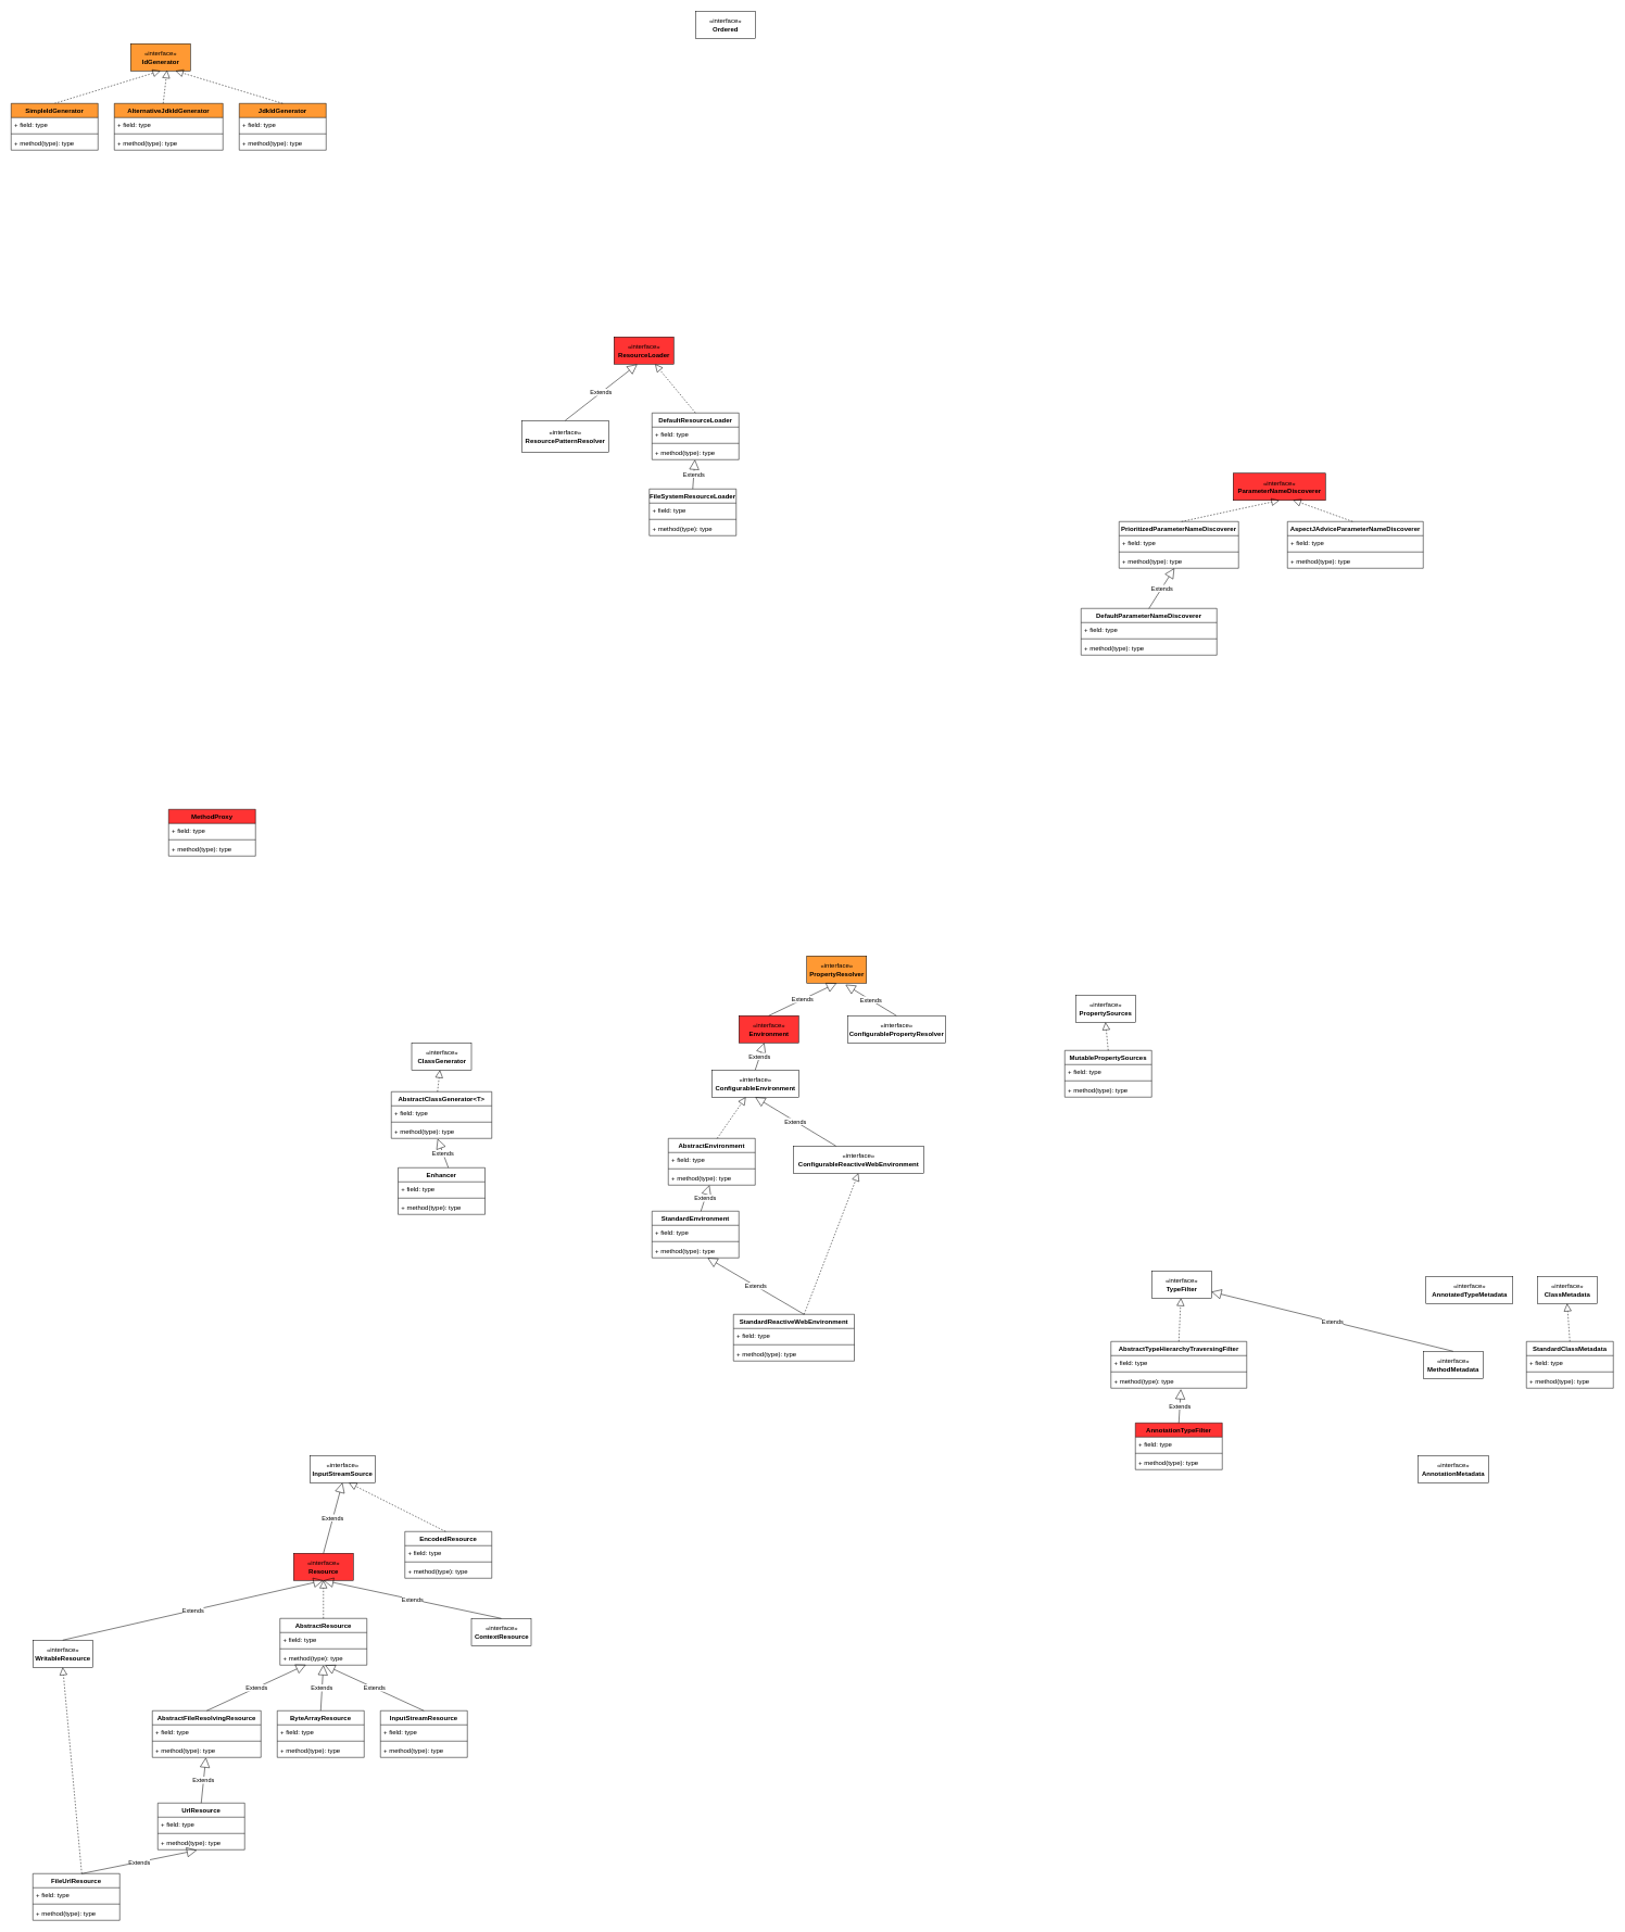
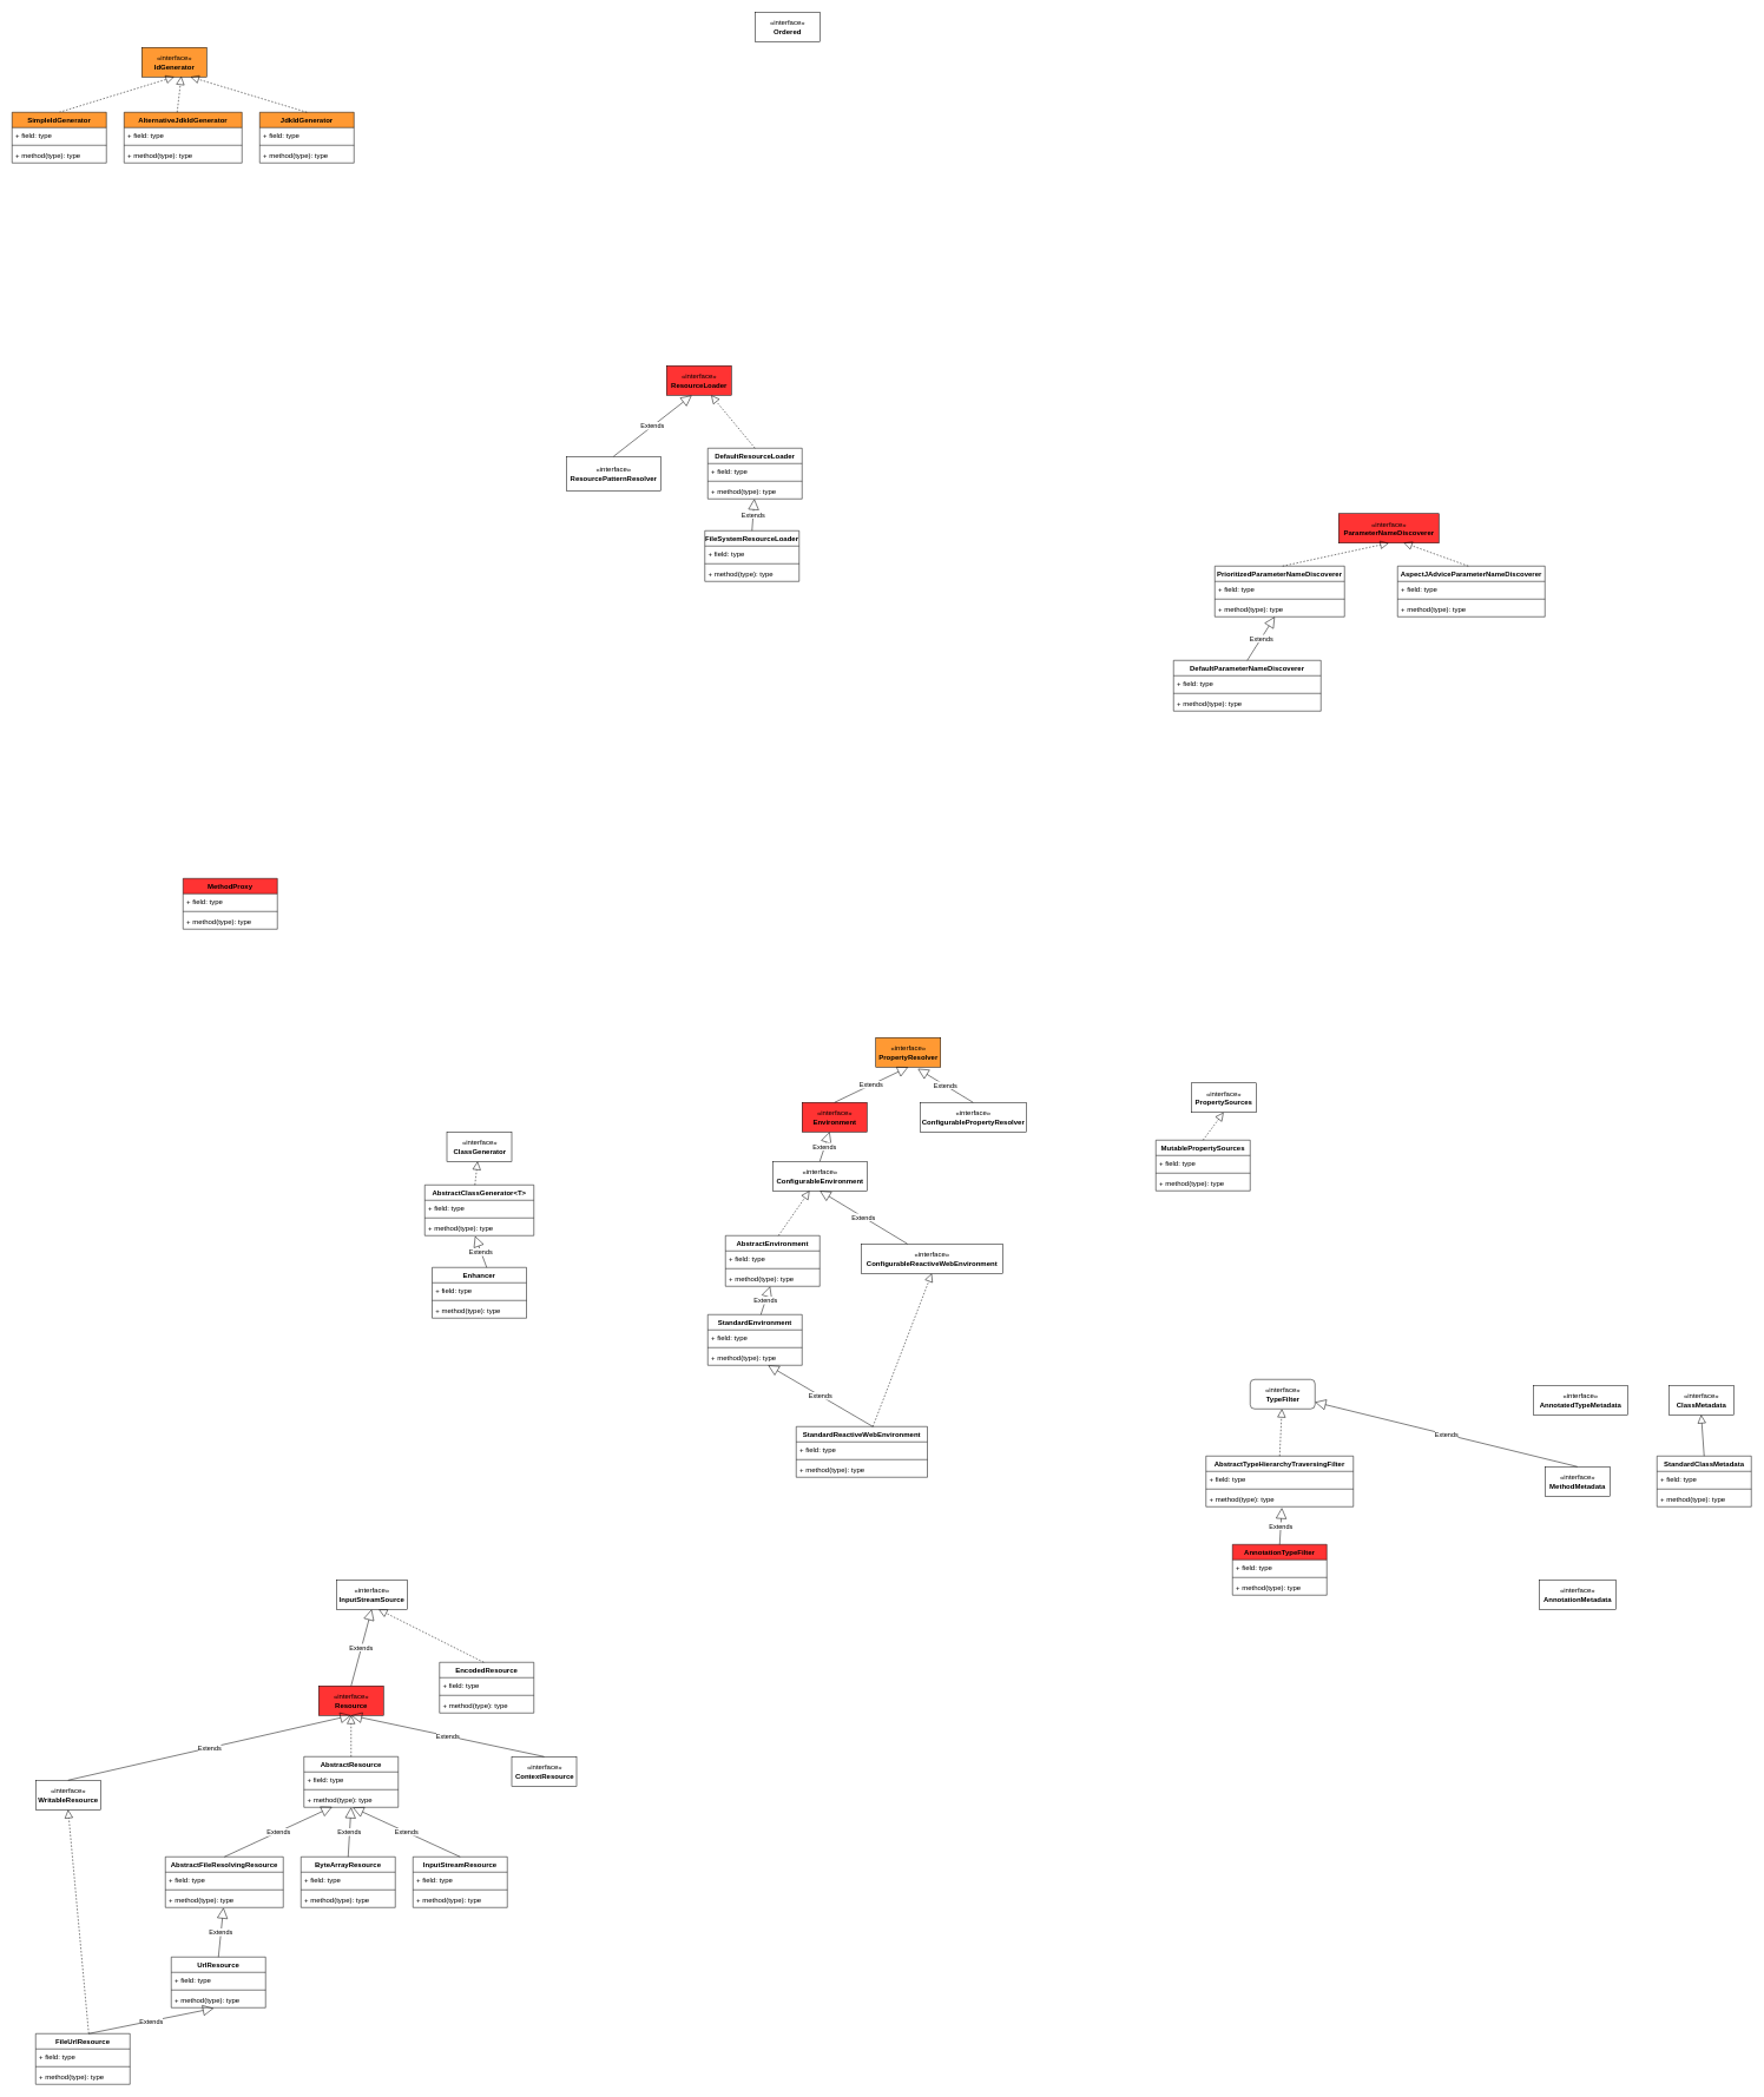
- <mxCell id="70" value="«interface»&lt;br&gt;&lt;b&gt;PropertySources&lt;/b&gt;" style="html=1;fillColor=#FFFFFF;" parent="1" vertex="1"><mxGeometry x="1980" y="1832" width="110" height="50" as="geometry" /></mxCell>
+ <mxCell id="70" value="«interface»&lt;br&gt;&lt;b&gt;PropertySources&lt;/b&gt;" style="html=1;fillColor=#FFFFFF;" parent="1" vertex="1"><mxGeometry x="2020" y="1837" width="110" height="50" as="geometry" /></mxCell>
- <mxCell id="104" value="«interface»&lt;br&gt;&lt;b&gt;TypeFilter&lt;/b&gt;" style="html=1;fillColor=#FFFFFF;" parent="1" vertex="1"><mxGeometry x="2120" y="2340" width="110" height="50" as="geometry" /></mxCell>
+ <mxCell id="104" value="«interface»&lt;br&gt;&lt;b&gt;TypeFilter&lt;/b&gt;" style="html=1;fillColor=#FFFFFF;rounded=1;" parent="1" vertex="1"><mxGeometry x="2120" y="2340" width="110" height="50" as="geometry" /></mxCell>
- <mxCell id="105" value="«interface»&lt;br&gt;&lt;b&gt;AnnotatedTypeMetadata&lt;/b&gt;" style="html=1;fillColor=#FFFFFF;" parent="1" vertex="1"><mxGeometry x="2625" y="2350" width="160" height="50" as="geometry" /></mxCell>
+ <mxCell id="105" value="«interface»&lt;br&gt;&lt;b&gt;AnnotatedTypeMetadata&lt;/b&gt;" style="html=1;fillColor=#FFFFFF;" parent="1" vertex="1"><mxGeometry x="2600" y="2350" width="160" height="50" as="geometry" /></mxCell>
- <mxCell id="111" value="" style="endArrow=block;dashed=1;endFill=0;endSize=12;html=1;entryX=0.5;entryY=1;entryDx=0;entryDy=0;exitX=0.5;exitY=0;exitDx=0;exitDy=0;" parent="1" source="107" target="106" edge="1"><mxGeometry width="160" relative="1" as="geometry"><mxPoint x="2890" y="2460" as="sourcePoint" /><mxPoint x="3050" y="2460" as="targetPoint" /></mxGeometry></mxCell>
+ <mxCell id="111" value="" style="endArrow=block;dashed=0;endFill=0;endSize=12;html=1;entryX=0.5;entryY=1;entryDx=0;entryDy=0;exitX=0.5;exitY=0;exitDx=0;exitDy=0;" parent="1" source="107" target="106" edge="1"><mxGeometry width="160" relative="1" as="geometry"><mxPoint x="2890" y="2460" as="sourcePoint" /><mxPoint x="3050" y="2460" as="targetPoint" /></mxGeometry></mxCell>
